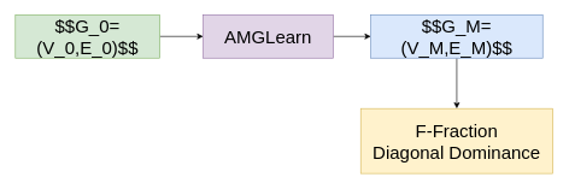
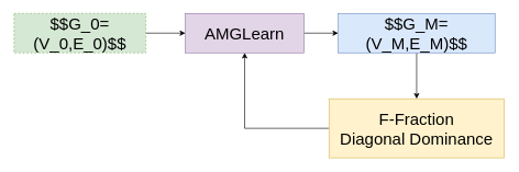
- <mxCell id="3" value="$$G_0=(V_0,E_0)$$" style="rounded=0;whiteSpace=wrap;html=1;fillColor=#d5e8d4;strokeColor=#82b366;fontSize=25;" parent="1" vertex="1"><mxGeometry x="20" y="20" width="200" height="60" as="geometry" /></mxCell>
+ <mxCell id="3" value="$$G_0=(V_0,E_0)$$" style="rounded=0;whiteSpace=wrap;html=1;fillColor=#d5e8d4;strokeColor=#82b366;fontSize=25;dashed=1;" parent="1" vertex="1"><mxGeometry x="20" y="20" width="200" height="60" as="geometry" /></mxCell>
+ <mxCell id="8" style="edgeStyle=orthogonalEdgeStyle;rounded=0;orthogonalLoop=1;jettySize=auto;html=1;exitX=0;exitY=0.5;exitDx=0;exitDy=0;entryX=0.5;entryY=1;entryDx=0;entryDy=0;" edge="1" parent="1" source="9" target="5"><mxGeometry relative="1" as="geometry" /></mxCell>
